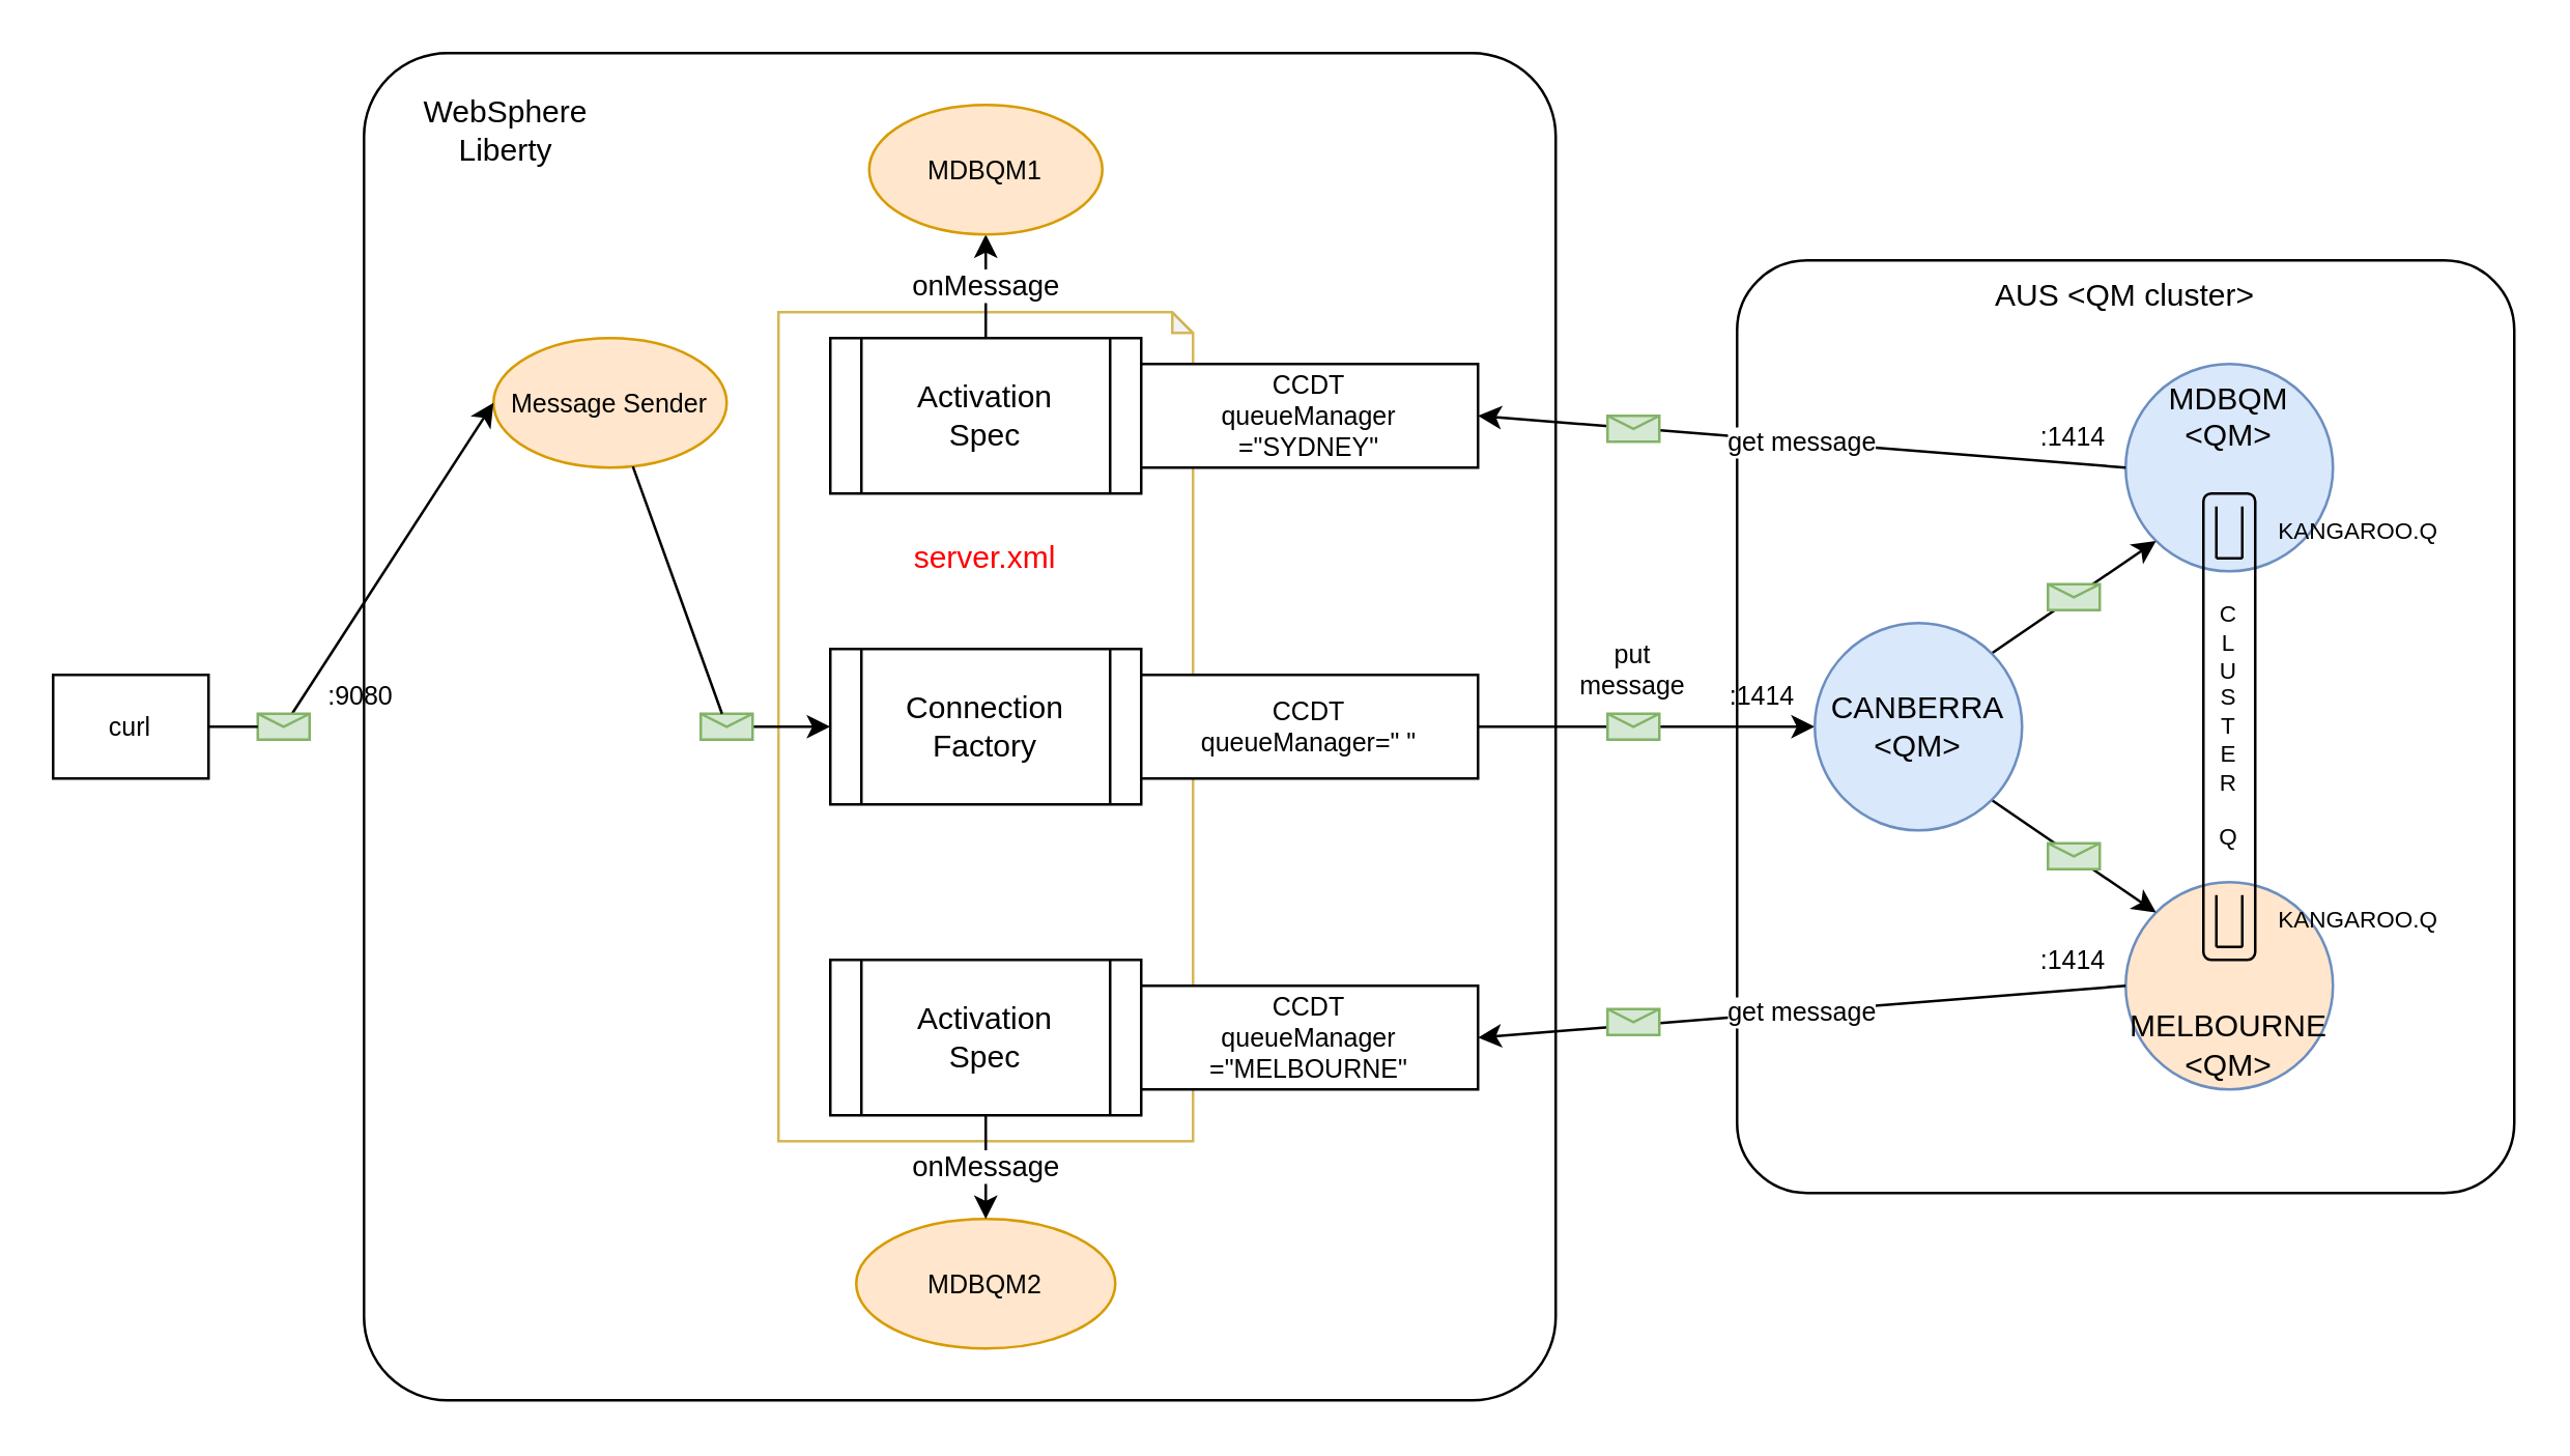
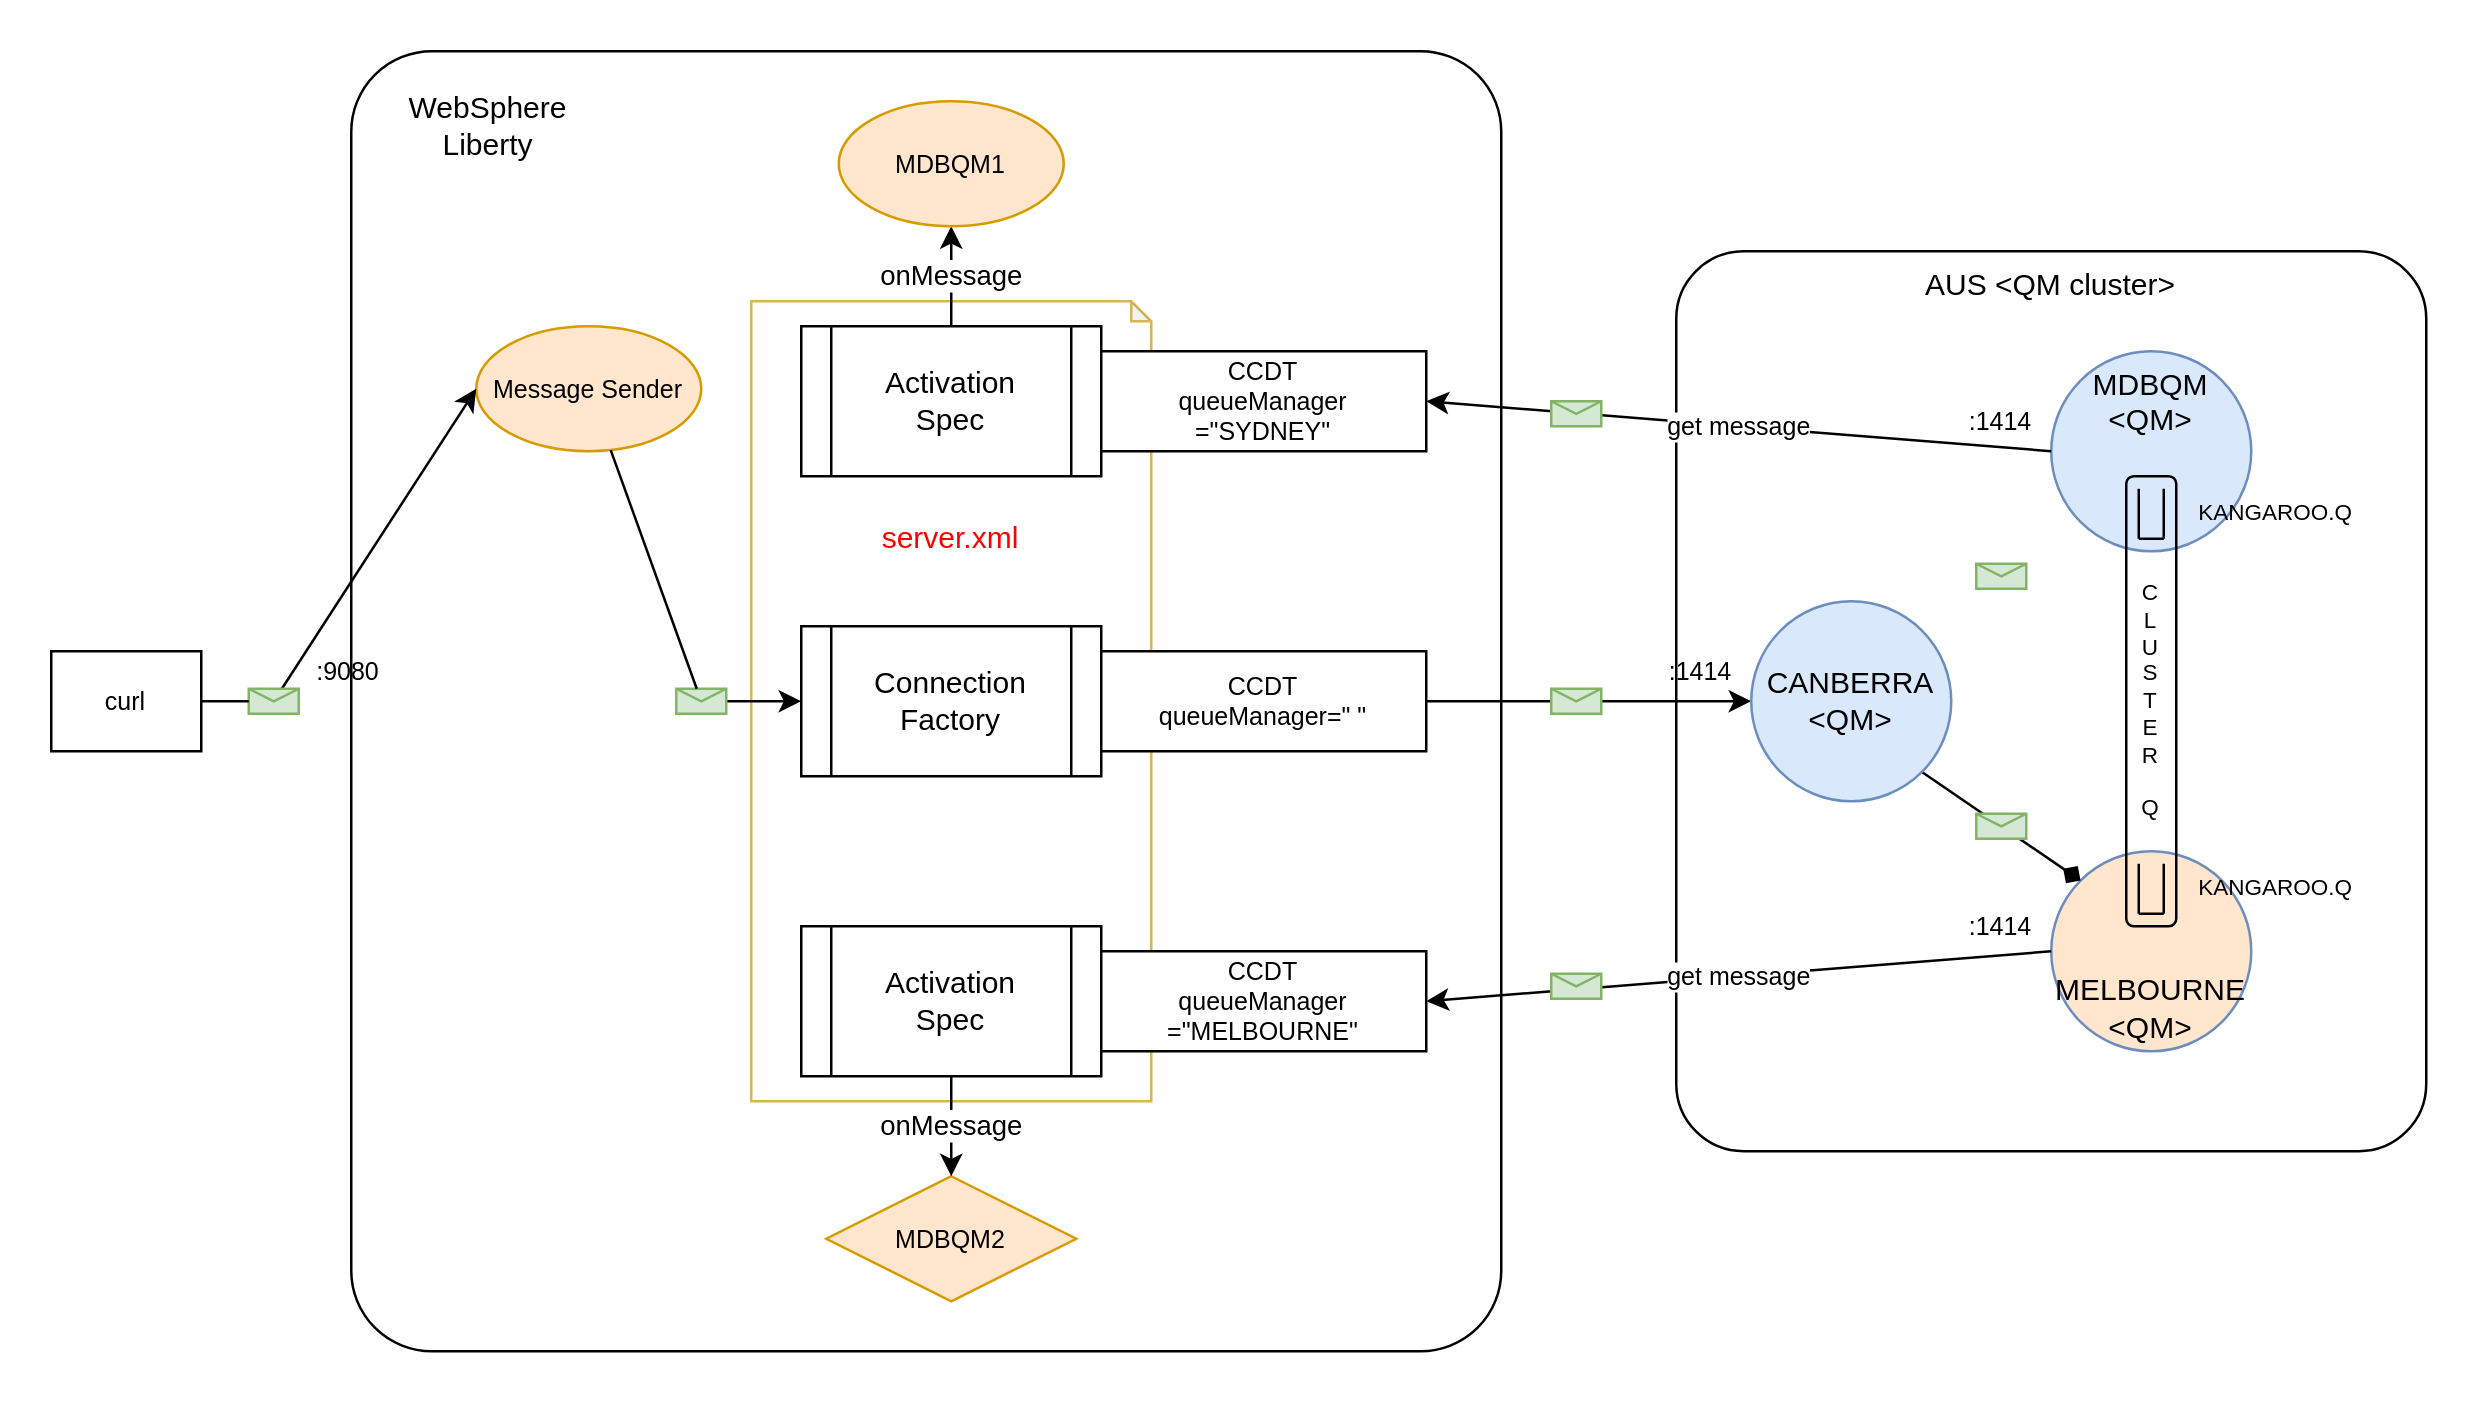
- <mxCell id="16" value="" style="rounded=0;orthogonalLoop=1;jettySize=auto;html=1;entryX=0;entryY=1;entryDx=0;entryDy=0;exitX=1;exitY=0;exitDx=0;exitDy=0;" parent="1" source="27" target="4" edge="1"><mxGeometry relative="1" as="geometry" /></mxCell>
- <mxCell id="42" value="put&lt;br&gt;message" style="text;html=1;strokeColor=none;fillColor=none;align=center;verticalAlign=middle;whiteSpace=wrap;rounded=0;fontSize=10;" parent="1" vertex="1"><mxGeometry x="600" y="250" width="60" height="15" as="geometry" /></mxCell>
- <mxCell id="17" value="" style="edgeStyle=none;rounded=0;orthogonalLoop=1;jettySize=auto;html=1;entryX=0;entryY=0;entryDx=0;entryDy=0;exitX=1;exitY=1;exitDx=0;exitDy=0;" parent="1" source="27" target="3" edge="1"><mxGeometry relative="1" as="geometry" /></mxCell>
+ <mxCell id="17" value="" style="edgeStyle=none;rounded=0;orthogonalLoop=1;jettySize=auto;html=1;entryX=0;entryY=0;entryDx=0;entryDy=0;exitX=1;exitY=1;exitDx=0;exitDy=0;endArrow=diamond;" parent="1" source="27" target="3" edge="1"><mxGeometry relative="1" as="geometry" /></mxCell>
- <mxCell id="11" value="MDBQM2" style="ellipse;whiteSpace=wrap;html=1;fillColor=#ffe6cc;strokeColor=#d79b00;fontSize=10;" parent="1" vertex="1"><mxGeometry x="330" y="470" width="100" height="50" as="geometry" /></mxCell>
+ <mxCell id="11" value="MDBQM2" style="rhombus;whiteSpace=wrap;html=1;fillColor=#ffe6cc;strokeColor=#d79b00;fontSize=10;" parent="1" vertex="1"><mxGeometry x="330" y="470" width="100" height="50" as="geometry" /></mxCell>
